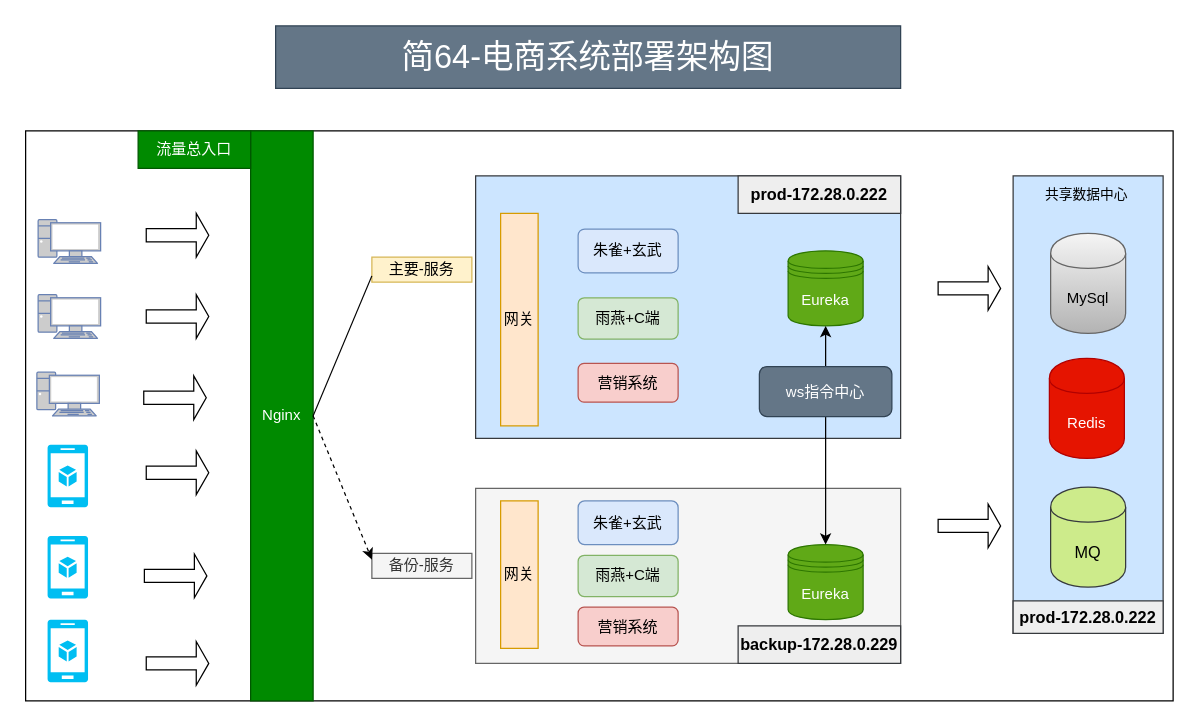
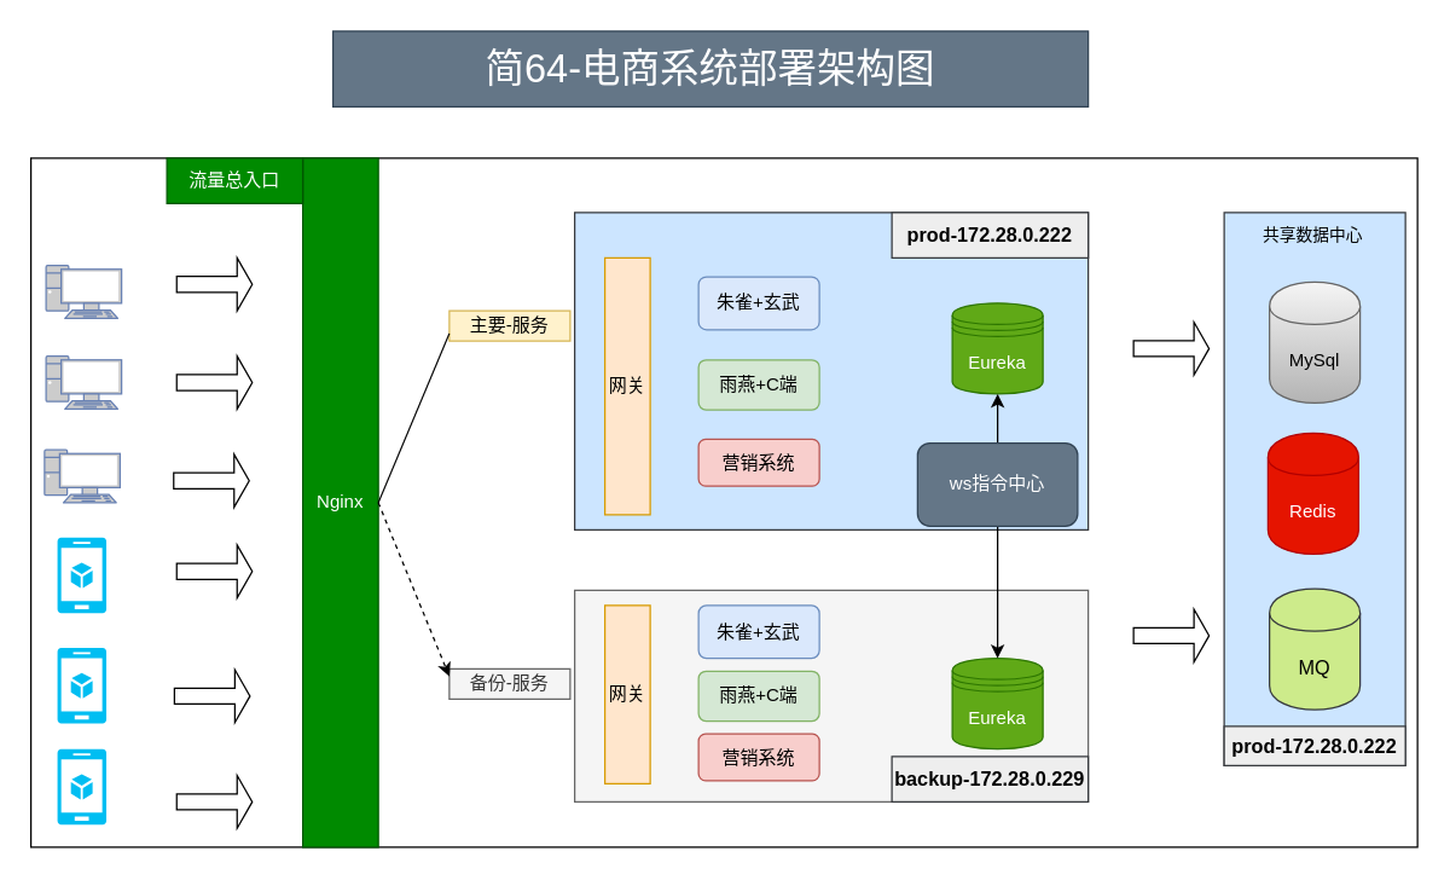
- <mxCell id="15" value="ws指令中心" style="rounded=1;whiteSpace=wrap;html=1;fillColor=#647687;strokeColor=#314354;fontColor=#ffffff;" parent="1" vertex="1"><mxGeometry x="607" y="292.5" width="106" height="40" as="geometry" /></mxCell>
+ <mxCell id="15" value="ws指令中心" style="rounded=1;whiteSpace=wrap;html=1;fillColor=#647687;strokeColor=#314354;fontColor=#ffffff;" parent="1" vertex="1"><mxGeometry x="607" y="292.5" width="106" height="55" as="geometry" /></mxCell>
